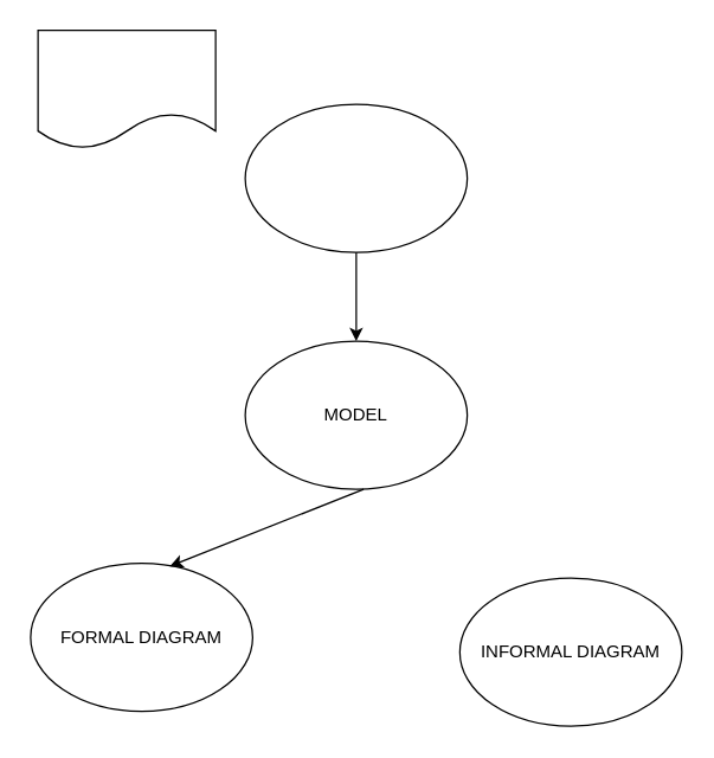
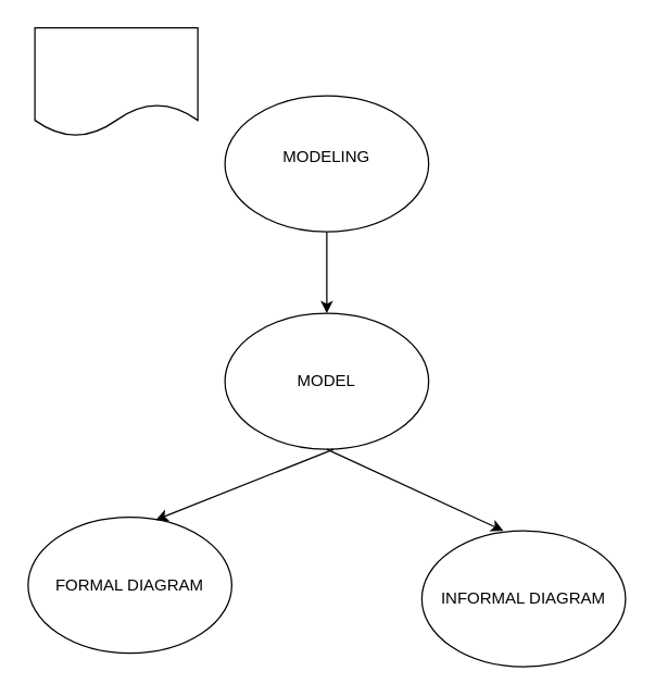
+ <mxCell id="6" value="MODELING" style="text;html=1;strokeColor=none;fillColor=none;align=center;verticalAlign=middle;whiteSpace=wrap;rounded=0;" parent="1" vertex="1"><mxGeometry x="210" y="100" width="60" height="30" as="geometry" /></mxCell>
+ <mxCell id="8" value="" style="endArrow=classic;html=1;rounded=0;exitX=0.5;exitY=1;exitDx=0;exitDy=0;entryX=0.4;entryY=0;entryDx=0;entryDy=0;entryPerimeter=0;" parent="1" source="3" target="5" edge="1"><mxGeometry width="50" height="50" relative="1" as="geometry"><mxPoint x="355" y="420" as="sourcePoint" /><mxPoint x="355" y="370" as="targetPoint" /></mxGeometry></mxCell>
